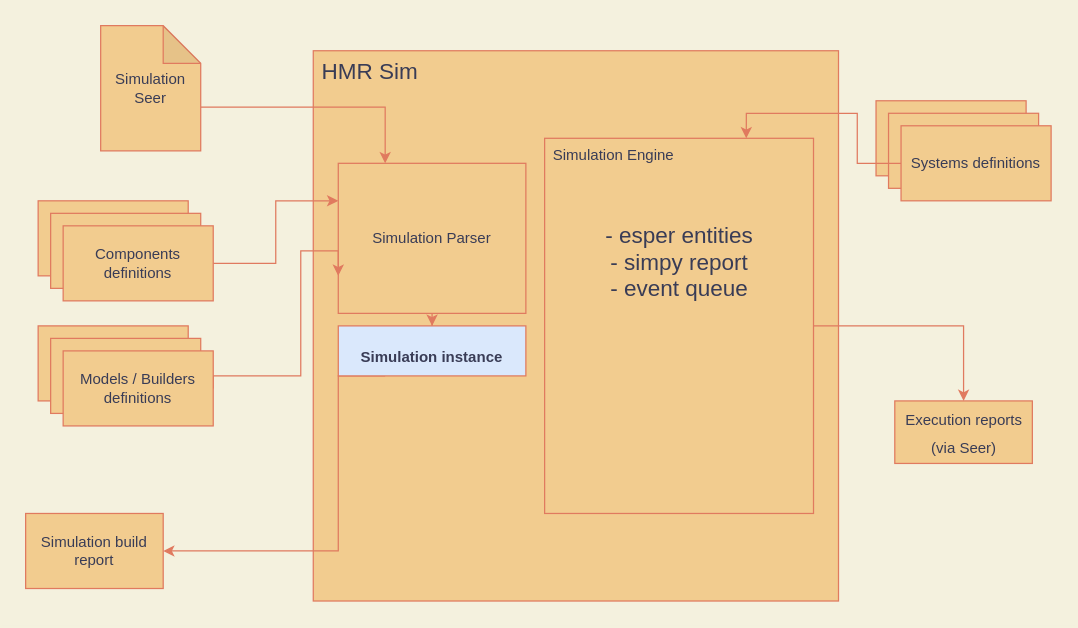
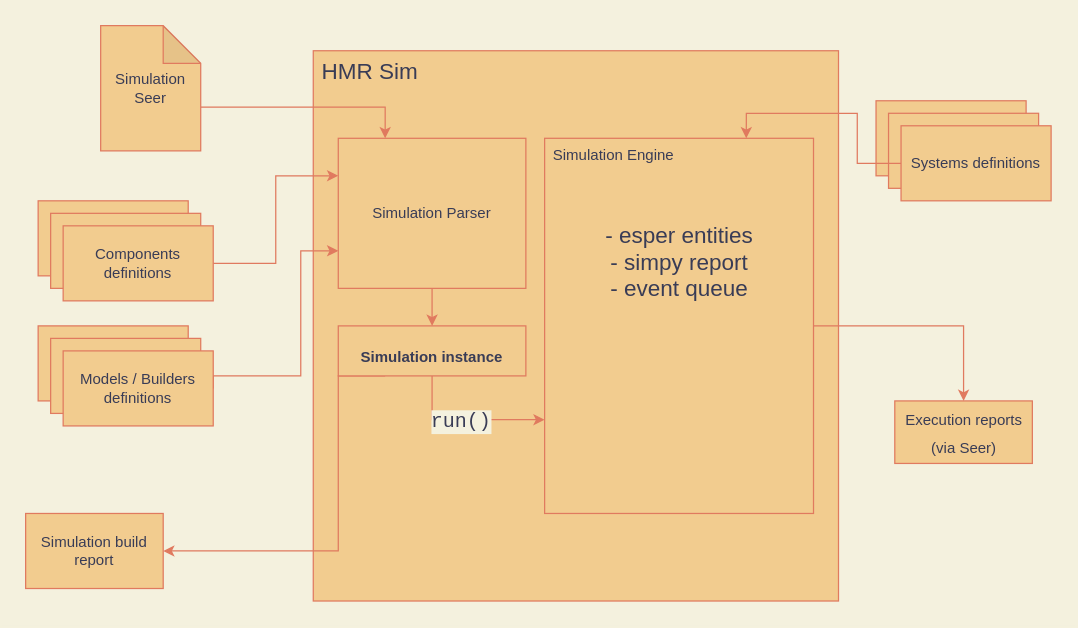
- <mxCell id="10" value="Simulation Parser" style="rounded=0;whiteSpace=wrap;html=1;fillColor=#F2CC8F;strokeColor=#E07A5F;fontColor=#393C56;" vertex="1" parent="1"><mxGeometry x="270" y="130" width="150" height="120" as="geometry" /></mxCell>
+ <mxCell id="10" value="Simulation Parser" style="rounded=0;whiteSpace=wrap;html=1;fillColor=#F2CC8F;strokeColor=#E07A5F;fontColor=#393C56;" vertex="1" parent="1"><mxGeometry x="270" y="110" width="150" height="120" as="geometry" /></mxCell>
- <mxCell id="18" value="&lt;p style=&quot;margin: 0px ; margin-top: 4px ; text-align: center&quot;&gt;&lt;br&gt;&lt;b&gt;Simulation instance&lt;/b&gt;&lt;/p&gt;" style="verticalAlign=top;align=left;overflow=fill;fontSize=12;fontFamily=Helvetica;html=1;fillColor=#dae8fc;strokeColor=#E07A5F;fontColor=#393C56;" vertex="1" parent="1"><mxGeometry x="270" y="260" width="150" height="40" as="geometry" /></mxCell>
+ <mxCell id="18" value="&lt;p style=&quot;margin: 0px ; margin-top: 4px ; text-align: center&quot;&gt;&lt;br&gt;&lt;b&gt;Simulation instance&lt;/b&gt;&lt;/p&gt;" style="verticalAlign=top;align=left;overflow=fill;fontSize=12;fontFamily=Helvetica;html=1;fillColor=#F2CC8F;strokeColor=#E07A5F;fontColor=#393C56;" vertex="1" parent="1"><mxGeometry x="270" y="260" width="150" height="40" as="geometry" /></mxCell>
+ <mxCell id="16" style="edgeStyle=orthogonalEdgeStyle;rounded=0;orthogonalLoop=1;jettySize=auto;html=1;exitX=0.5;exitY=1;exitDx=0;exitDy=0;entryX=0;entryY=0.75;entryDx=0;entryDy=0;labelBackgroundColor=#F4F1DE;strokeColor=#E07A5F;fontColor=#393C56;" edge="1" parent="1" source="18" target="20"><mxGeometry relative="1" as="geometry"><Array as="points"><mxPoint x="345" y="335" /></Array></mxGeometry></mxCell>
+ <mxCell id="17" value="&lt;font style=&quot;font-size: 16px&quot; face=&quot;Courier New&quot;&gt;r&lt;/font&gt;&lt;font face=&quot;Courier New&quot; style=&quot;font-size: 16px&quot;&gt;un()&lt;/font&gt;" style="edgeLabel;html=1;align=center;verticalAlign=middle;resizable=0;points=[];labelBackgroundColor=#F4F1DE;fontColor=#393C56;" vertex="1" connectable="0" parent="16"><mxGeometry x="-0.44" y="22" relative="1" as="geometry"><mxPoint x="22" y="23" as="offset" /></mxGeometry></mxCell>
